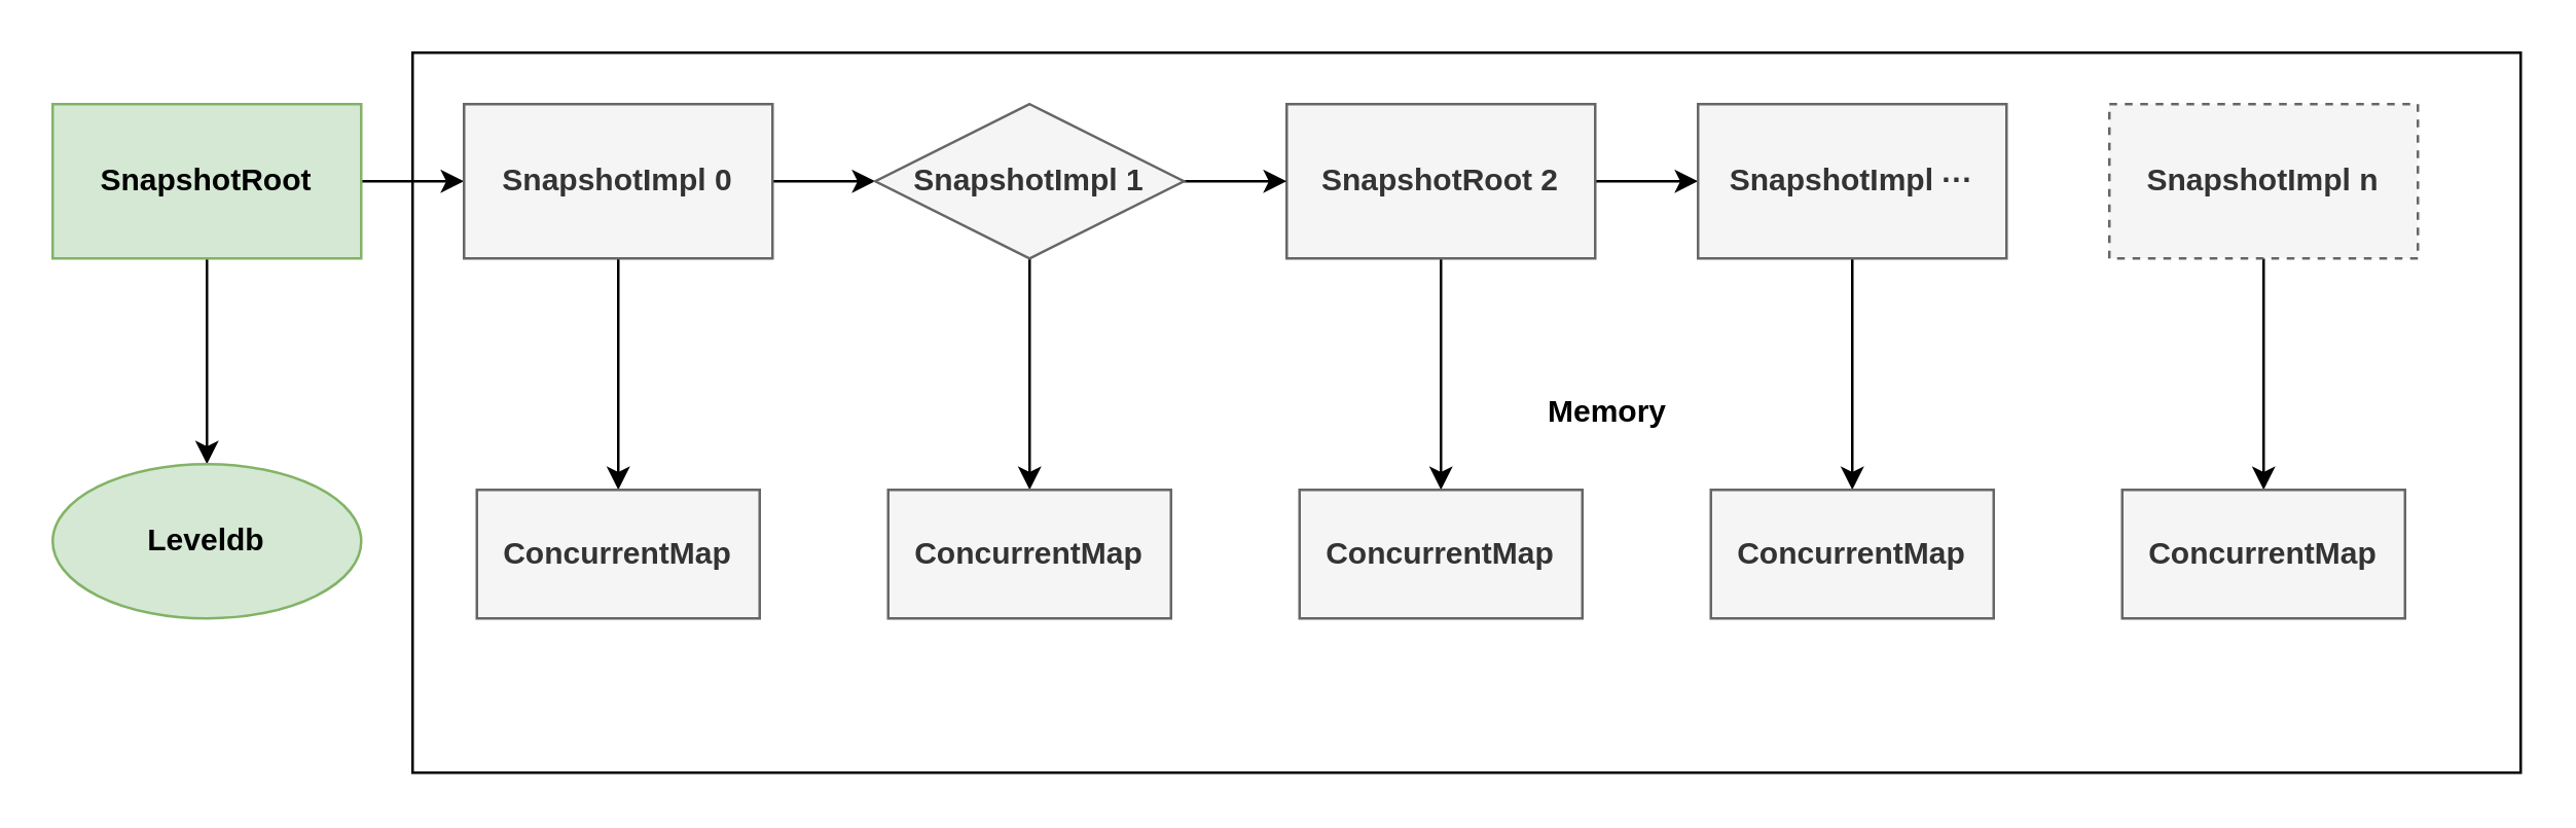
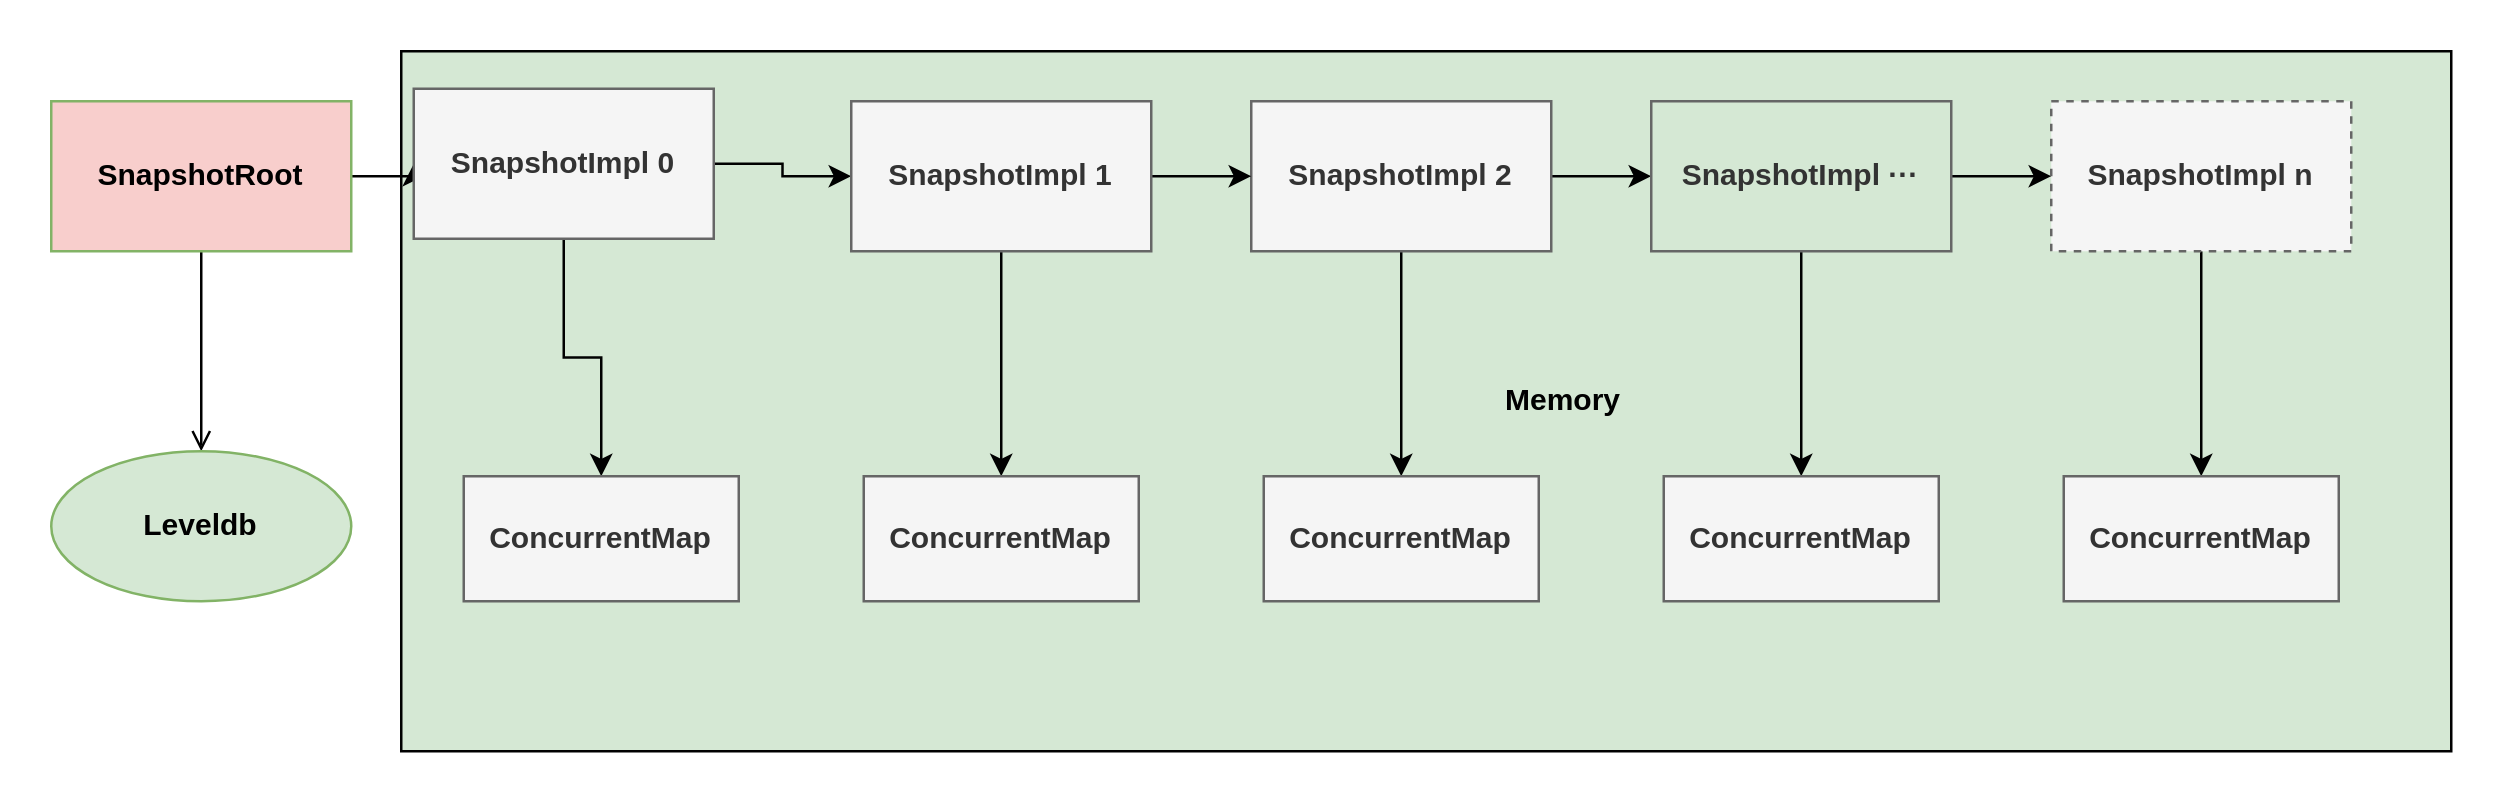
- <mxCell id="5" value="SnapshotRoot" style="rounded=0;whiteSpace=wrap;html=1;fillColor=#d5e8d4;strokeColor=#82b366;fontStyle=1" vertex="1" parent="1"><mxGeometry x="20" y="40" width="120" height="60" as="geometry" /></mxCell>
+ <mxCell id="5" value="SnapshotRoot" style="rounded=0;whiteSpace=wrap;html=1;fillColor=#f8cecc;strokeColor=#82b366;fontStyle=1;" vertex="1" parent="1"><mxGeometry x="20" y="40" width="120" height="60" as="geometry" /></mxCell>
- <mxCell id="8" value="SnapshotImpl 0" style="rounded=0;whiteSpace=wrap;html=1;fillColor=#f5f5f5;strokeColor=#666666;fontColor=#333333;fontStyle=1" vertex="1" parent="1"><mxGeometry x="180" y="40" width="120" height="60" as="geometry" /></mxCell>
+ <mxCell id="8" value="SnapshotImpl 0" style="rounded=0;whiteSpace=wrap;html=1;fillColor=#f5f5f5;strokeColor=#666666;fontColor=#333333;fontStyle=1" vertex="1" parent="1"><mxGeometry x="165" y="35" width="120" height="60" as="geometry" /></mxCell>
- <mxCell id="17" value="SnapshotImpl 1" style="rhombus;whiteSpace=wrap;html=1;fillColor=#f5f5f5;strokeColor=#666666;fontColor=#333333;fontStyle=1;" vertex="1" parent="1"><mxGeometry x="340" y="40" width="120" height="60" as="geometry" /></mxCell>
+ <mxCell id="17" value="SnapshotImpl 1" style="rounded=0;whiteSpace=wrap;html=1;fillColor=#f5f5f5;strokeColor=#666666;fontColor=#333333;fontStyle=1" vertex="1" parent="1"><mxGeometry x="340" y="40" width="120" height="60" as="geometry" /></mxCell>
- <mxCell id="11" value="&lt;span style=&quot;&quot;&gt;SnapshotRoot 2&lt;/span&gt;" style="rounded=0;whiteSpace=wrap;html=1;fillColor=#f5f5f5;strokeColor=#666666;fontColor=#333333;fontStyle=1" vertex="1" parent="1"><mxGeometry x="500" y="40" width="120" height="60" as="geometry" /></mxCell>
+ <mxCell id="11" value="&lt;span style=&quot;&quot;&gt;SnapshotImpl 2&lt;/span&gt;" style="rounded=0;whiteSpace=wrap;html=1;fillColor=#f5f5f5;strokeColor=#666666;fontColor=#333333;fontStyle=1" vertex="1" parent="1"><mxGeometry x="500" y="40" width="120" height="60" as="geometry" /></mxCell>
- <mxCell id="14" value="&lt;span style=&quot;&quot;&gt;SnapshotImpl ···&lt;br&gt;&lt;/span&gt;" style="rounded=0;whiteSpace=wrap;html=1;fillColor=#f5f5f5;strokeColor=#666666;fontColor=#333333;fontStyle=1" vertex="1" parent="1"><mxGeometry x="660" y="40" width="120" height="60" as="geometry" /></mxCell>
+ <mxCell id="14" value="&lt;span style=&quot;&quot;&gt;SnapshotImpl ···&lt;br&gt;&lt;/span&gt;" style="rounded=0;whiteSpace=wrap;html=1;fillColor=#d5e8d4;strokeColor=#666666;fontColor=#333333;fontStyle=1;" vertex="1" parent="1"><mxGeometry x="660" y="40" width="120" height="60" as="geometry" /></mxCell>
+ <mxCell id="13" style="edgeStyle=orthogonalEdgeStyle;rounded=0;orthogonalLoop=1;jettySize=auto;html=1;exitX=1;exitY=0.5;exitDx=0;exitDy=0;entryX=0;entryY=0.5;entryDx=0;entryDy=0;" edge="1" parent="1" source="14" target="19"><mxGeometry relative="1" as="geometry" /></mxCell>
- <mxCell id="2" value="&amp;nbsp; &amp;nbsp; &amp;nbsp; &amp;nbsp; &amp;nbsp; &amp;nbsp; &amp;nbsp; &amp;nbsp; &amp;nbsp; &amp;nbsp; &amp;nbsp; &amp;nbsp; &amp;nbsp; &amp;nbsp; &amp;nbsp; &amp;nbsp; &amp;nbsp;&lt;b&gt;Memory&lt;/b&gt;" style="rounded=0;whiteSpace=wrap;html=1;" vertex="1" parent="1"><mxGeometry x="160" y="20" width="820" height="280" as="geometry" /></mxCell>
+ <mxCell id="2" value="&amp;nbsp; &amp;nbsp; &amp;nbsp; &amp;nbsp; &amp;nbsp; &amp;nbsp; &amp;nbsp; &amp;nbsp; &amp;nbsp; &amp;nbsp; &amp;nbsp; &amp;nbsp; &amp;nbsp; &amp;nbsp; &amp;nbsp; &amp;nbsp; &amp;nbsp;&lt;b&gt;Memory&lt;/b&gt;" style="rounded=0;whiteSpace=wrap;html=1;fillColor=#d5e8d4;" vertex="1" parent="1"><mxGeometry x="160" y="20" width="820" height="280" as="geometry" /></mxCell>
- <mxCell id="3" value="" style="edgeStyle=orthogonalEdgeStyle;rounded=0;orthogonalLoop=1;jettySize=auto;html=1;" edge="1" parent="1" source="5" target="20"><mxGeometry relative="1" as="geometry" /></mxCell>
+ <mxCell id="3" value="" style="edgeStyle=orthogonalEdgeStyle;rounded=0;orthogonalLoop=1;jettySize=auto;html=1;endArrow=open;" edge="1" parent="1" source="5" target="20"><mxGeometry relative="1" as="geometry" /></mxCell>
